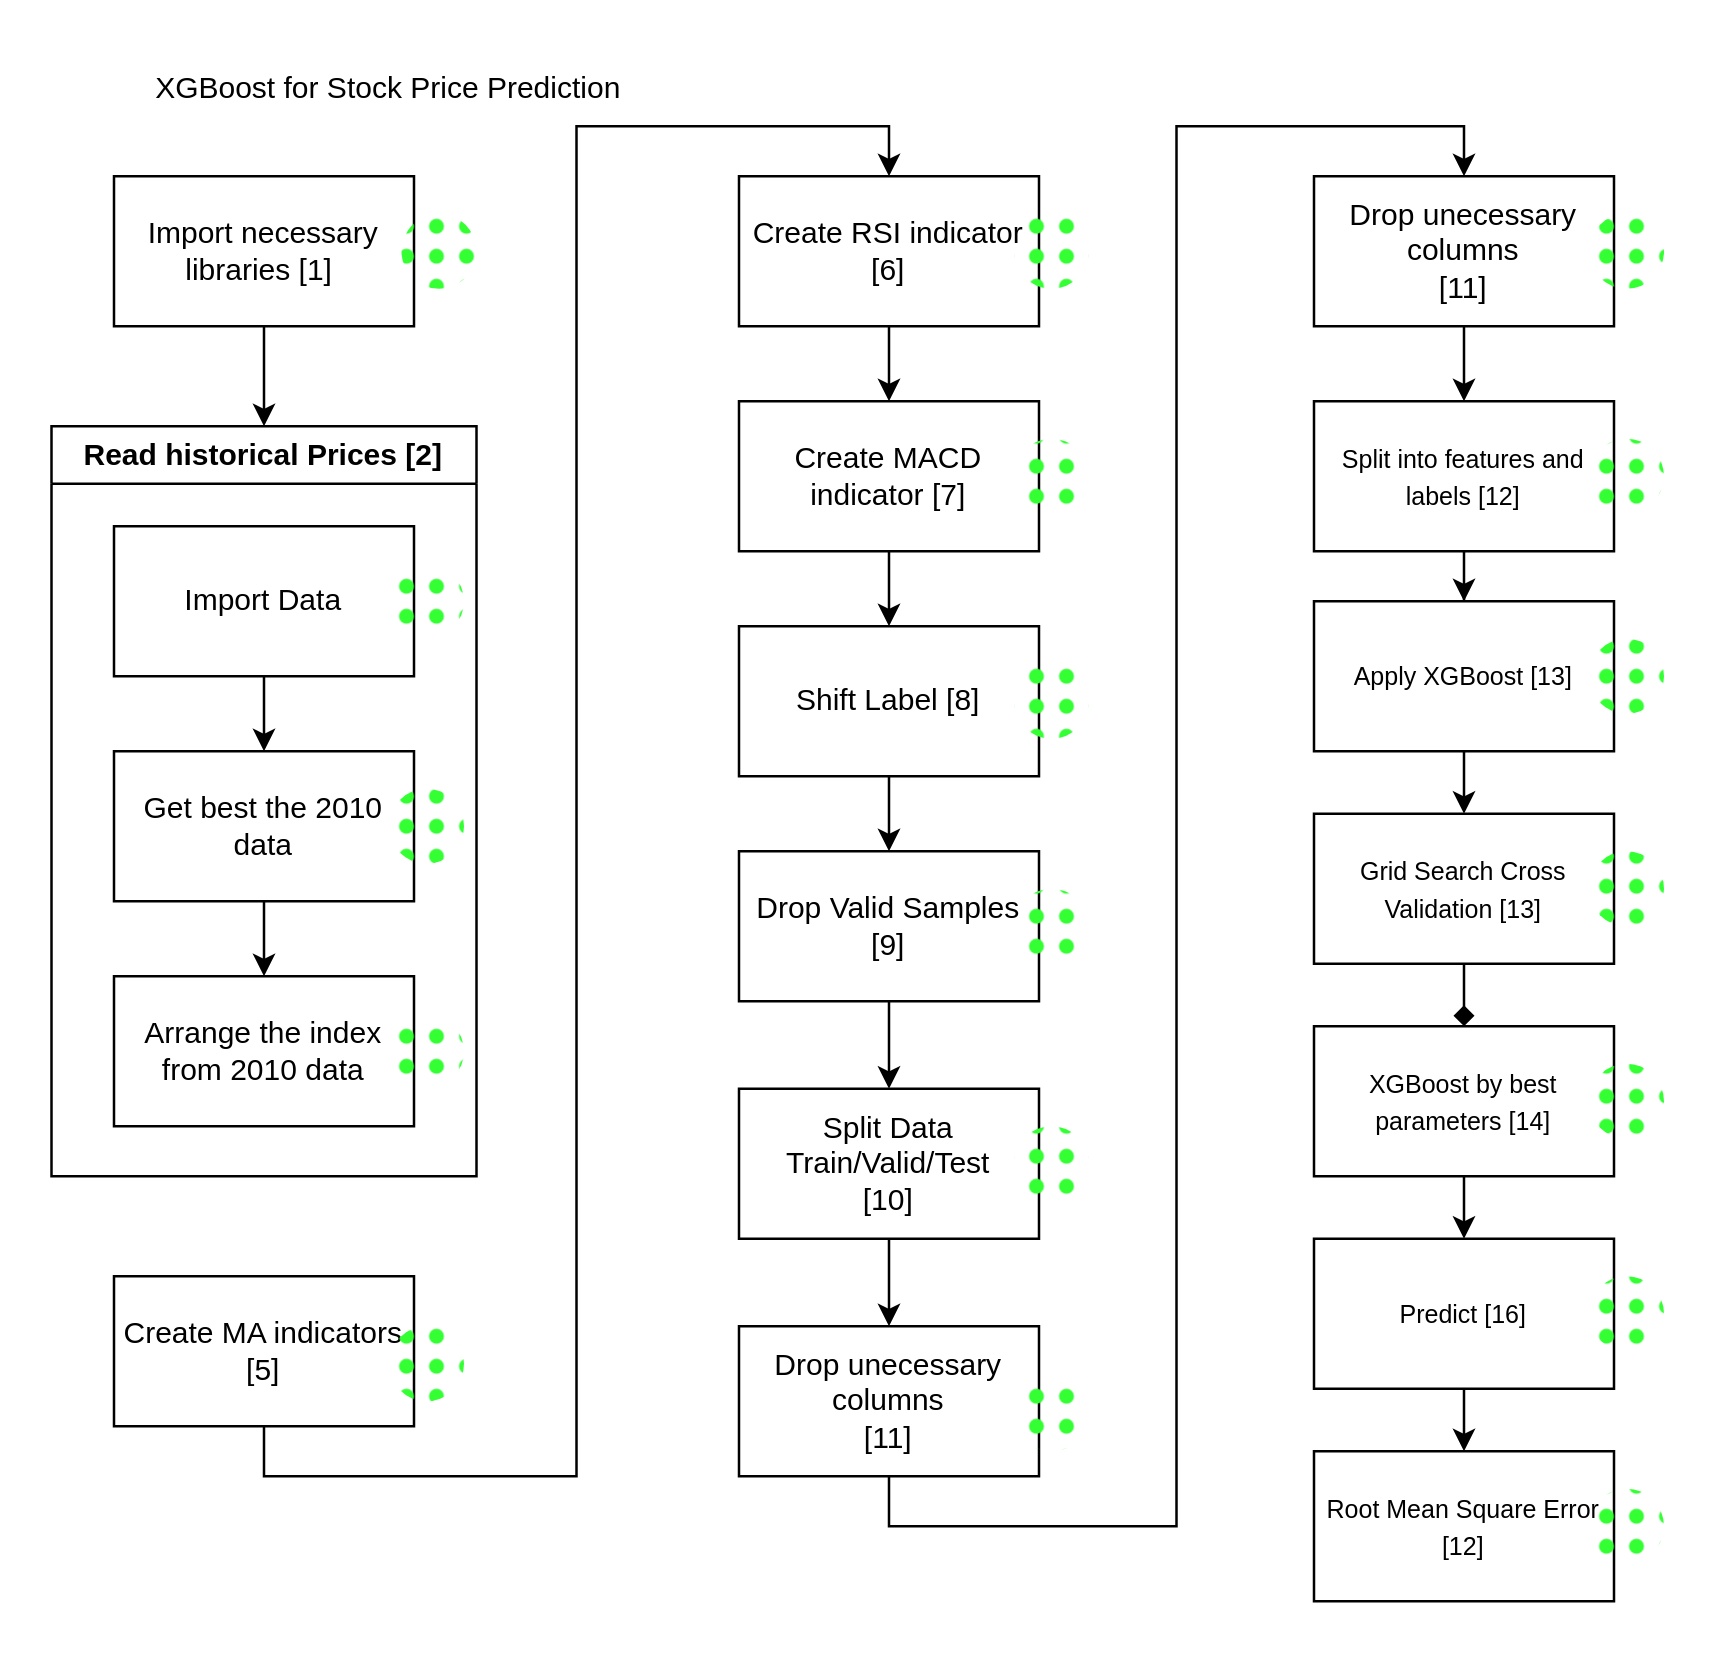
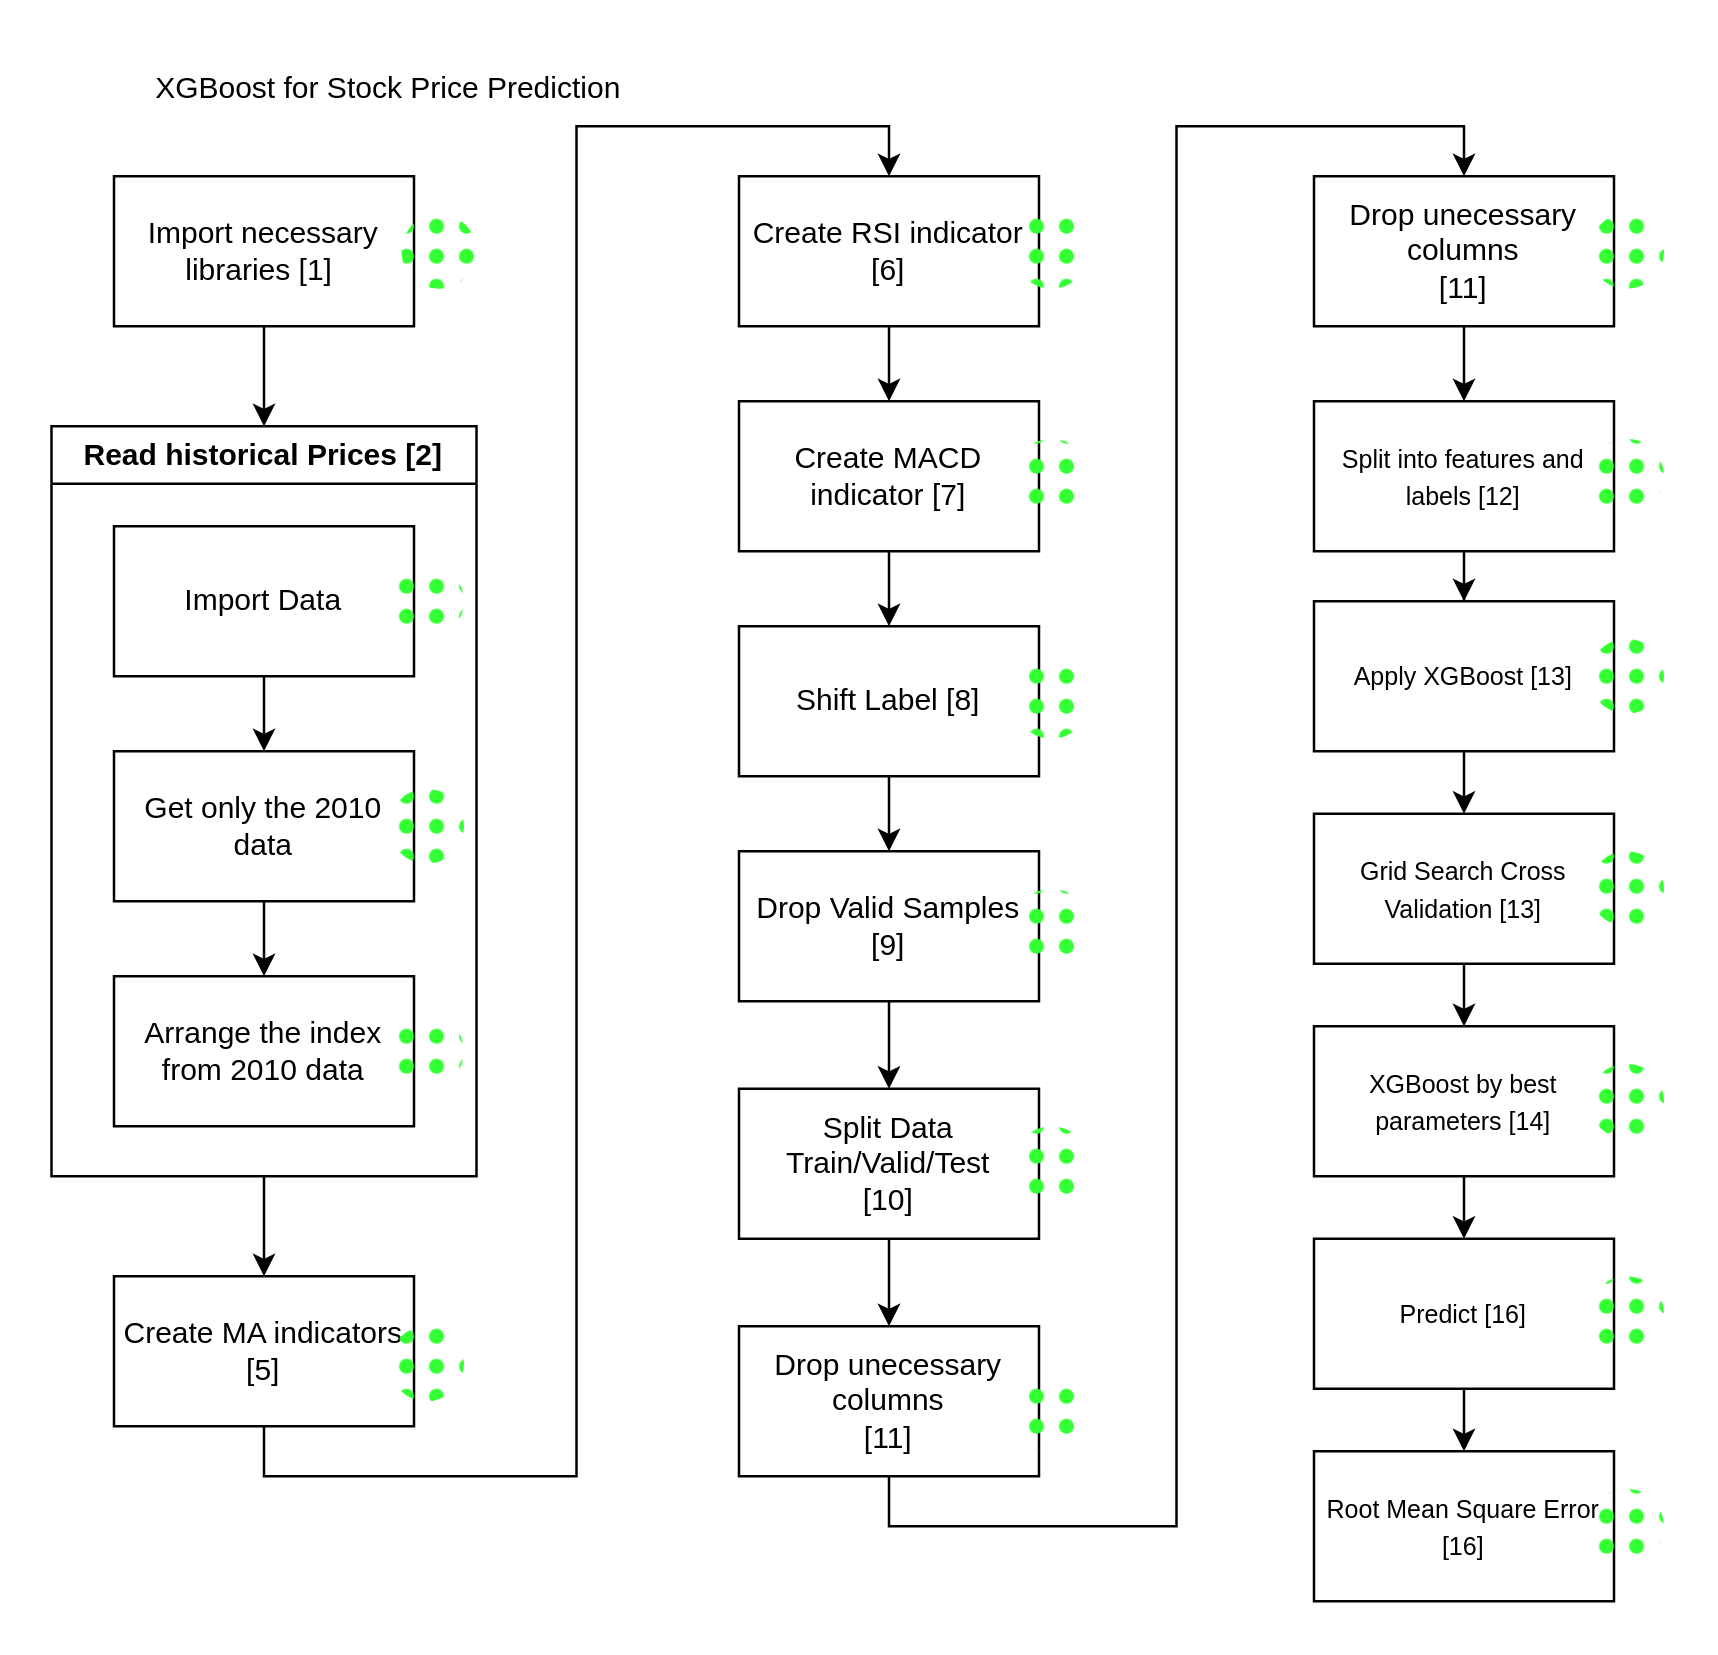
- <mxCell id="6" value="Get best the 2010 data" style="rounded=0;whiteSpace=wrap;html=1;" vertex="1" parent="4"><mxGeometry x="25" y="130" width="120" height="60" as="geometry" /></mxCell>
+ <mxCell id="6" value="Get only the 2010 data" style="rounded=0;whiteSpace=wrap;html=1;" vertex="1" parent="4"><mxGeometry x="25" y="130" width="120" height="60" as="geometry" /></mxCell>
- <mxCell id="43" value="" style="edgeStyle=orthogonalEdgeStyle;rounded=0;orthogonalLoop=1;jettySize=auto;html=1;fontSize=10;endArrow=diamond;" edge="1" parent="1" source="44" target="46"><mxGeometry relative="1" as="geometry" /></mxCell>
+ <mxCell id="43" value="" style="edgeStyle=orthogonalEdgeStyle;rounded=0;orthogonalLoop=1;jettySize=auto;html=1;fontSize=10;" edge="1" parent="1" source="44" target="46"><mxGeometry relative="1" as="geometry" /></mxCell>
+ <mxCell id="3" style="edgeStyle=orthogonalEdgeStyle;rounded=0;orthogonalLoop=1;jettySize=auto;html=1;exitX=0.5;exitY=1;exitDx=0;exitDy=0;entryX=0.5;entryY=0;entryDx=0;entryDy=0;entryPerimeter=0;" edge="1" parent="1" source="4" target="16"><mxGeometry relative="1" as="geometry" /></mxCell>
- <mxCell id="49" value="&lt;font style=&quot;font-size: 10px;&quot;&gt;Root Mean Square Error [12]&lt;/font&gt;" style="rounded=0;whiteSpace=wrap;html=1;points=[[0,0,0,0,0],[0,0.25,0,0,0],[0,0.5,0,0,0],[0,0.75,0,0,0],[0,1,0,0,0],[0.25,0,0,0,0],[0.25,1,0,0,0],[0.5,0,0,0,0],[0.5,1,0,0,0],[0.75,0,0,0,0],[0.75,1,0,0,0],[1,0,0,0,0],[1,0.25,0,0,0],[1,0.5,0,0,0],[1,0.75,0,0,0],[1,1,0,0,0]];" vertex="1" parent="1"><mxGeometry x="525" y="580" width="120" height="60" as="geometry" /></mxCell>
+ <mxCell id="49" value="&lt;font style=&quot;font-size: 10px;&quot;&gt;Root Mean Square Error [16]&lt;/font&gt;" style="rounded=0;whiteSpace=wrap;html=1;points=[[0,0,0,0,0],[0,0.25,0,0,0],[0,0.5,0,0,0],[0,0.75,0,0,0],[0,1,0,0,0],[0.25,0,0,0,0],[0.25,1,0,0,0],[0.5,0,0,0,0],[0.5,1,0,0,0],[0.75,0,0,0,0],[0.75,1,0,0,0],[1,0,0,0,0],[1,0.25,0,0,0],[1,0.5,0,0,0],[1,0.75,0,0,0],[1,1,0,0,0]];" vertex="1" parent="1"><mxGeometry x="525" y="580" width="120" height="60" as="geometry" /></mxCell>
